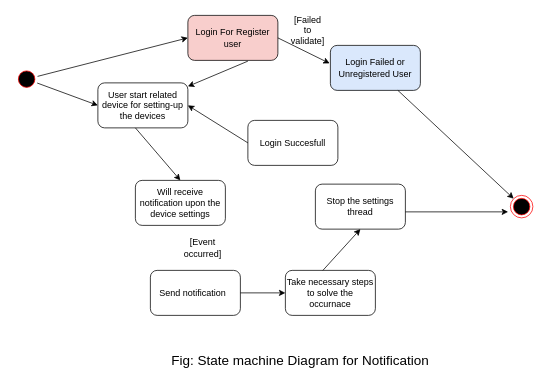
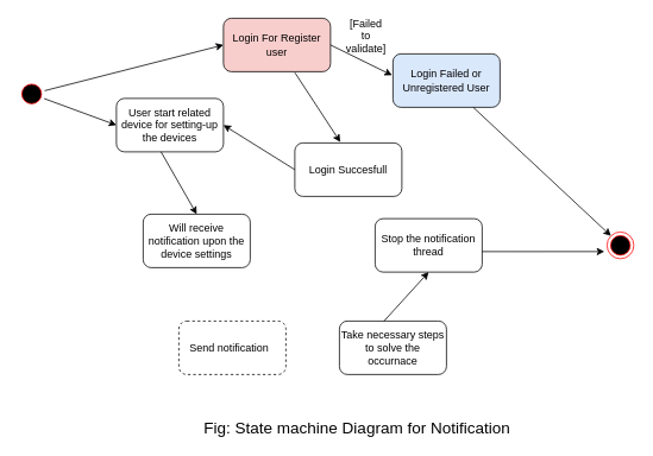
- <mxCell id="12" value="" style="endArrow=classic;html=1;exitX=0.667;exitY=1.017;exitDx=0;exitDy=0;exitPerimeter=0;" edge="1" parent="1" source="6" target="4"><mxGeometry width="50" height="50" relative="1" as="geometry"><mxPoint x="370" y="290" as="sourcePoint" /><mxPoint x="420" y="240" as="targetPoint" /></mxGeometry></mxCell>
+ <mxCell id="12" value="" style="endArrow=classic;html=1;exitX=0.667;exitY=1.017;exitDx=0;exitDy=0;exitPerimeter=0;entryX=0.425;entryY=-0.017;entryDx=0;entryDy=0;entryPerimeter=0;" edge="1" parent="1" source="6" target="11"><mxGeometry width="50" height="50" relative="1" as="geometry"><mxPoint x="370" y="290" as="sourcePoint" /><mxPoint x="420" y="240" as="targetPoint" /></mxGeometry></mxCell>
- <mxCell id="14" value="Will receive notification upon the device settings" style="rounded=1;whiteSpace=wrap;html=1;" vertex="1" parent="1"><mxGeometry x="180" y="240" width="120" height="60" as="geometry" /></mxCell>
+ <mxCell id="14" value="Will receive notification upon the device settings" style="rounded=1;whiteSpace=wrap;html=1;" vertex="1" parent="1"><mxGeometry x="160" y="240" width="120" height="60" as="geometry" /></mxCell>
- <mxCell id="21" value="Stop the settings thread" style="rounded=1;whiteSpace=wrap;html=1;" vertex="1" parent="1"><mxGeometry x="420" y="245" width="120" height="60" as="geometry" /></mxCell>
+ <mxCell id="21" value="Stop the notification thread" style="rounded=1;whiteSpace=wrap;html=1;" vertex="1" parent="1"><mxGeometry x="420" y="245" width="120" height="60" as="geometry" /></mxCell>
- <mxCell id="18" value="[Event occurred]" style="text;html=1;strokeColor=none;fillColor=none;align=center;verticalAlign=middle;whiteSpace=wrap;rounded=0;" vertex="1" parent="1"><mxGeometry x="250" y="320" width="40" height="20" as="geometry" /></mxCell>
- <mxCell id="17" value="Send notification &amp;nbsp;" style="rounded=1;whiteSpace=wrap;html=1;" vertex="1" parent="1"><mxGeometry x="200" y="360" width="120" height="60" as="geometry" /></mxCell>
+ <mxCell id="17" value="Send notification &amp;nbsp;" style="rounded=1;whiteSpace=wrap;html=1;dashed=1;" vertex="1" parent="1"><mxGeometry x="200" y="360" width="120" height="60" as="geometry" /></mxCell>
- <mxCell id="20" value="" style="endArrow=classic;html=1;exitX=1;exitY=0.5;exitDx=0;exitDy=0;entryX=0;entryY=0.5;entryDx=0;entryDy=0;" edge="1" parent="1" source="17" target="19"><mxGeometry width="50" height="50" relative="1" as="geometry"><mxPoint x="370" y="290" as="sourcePoint" /><mxPoint x="420" y="240" as="targetPoint" /></mxGeometry></mxCell>
